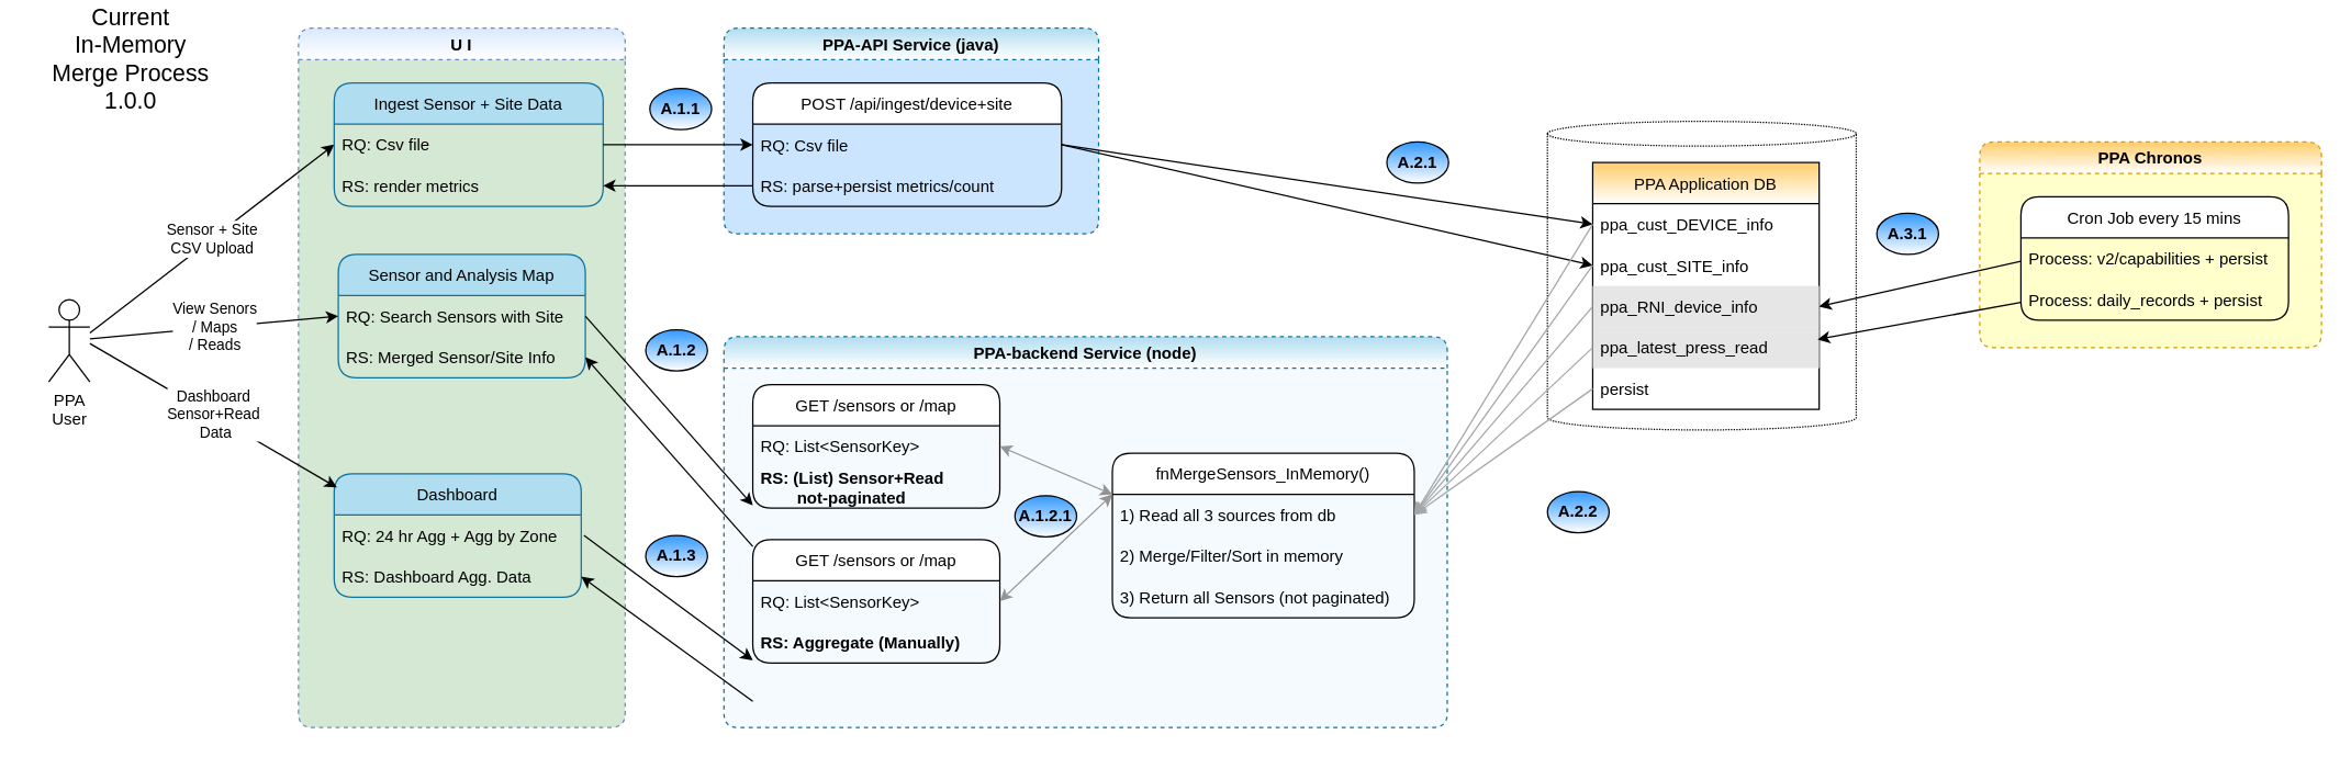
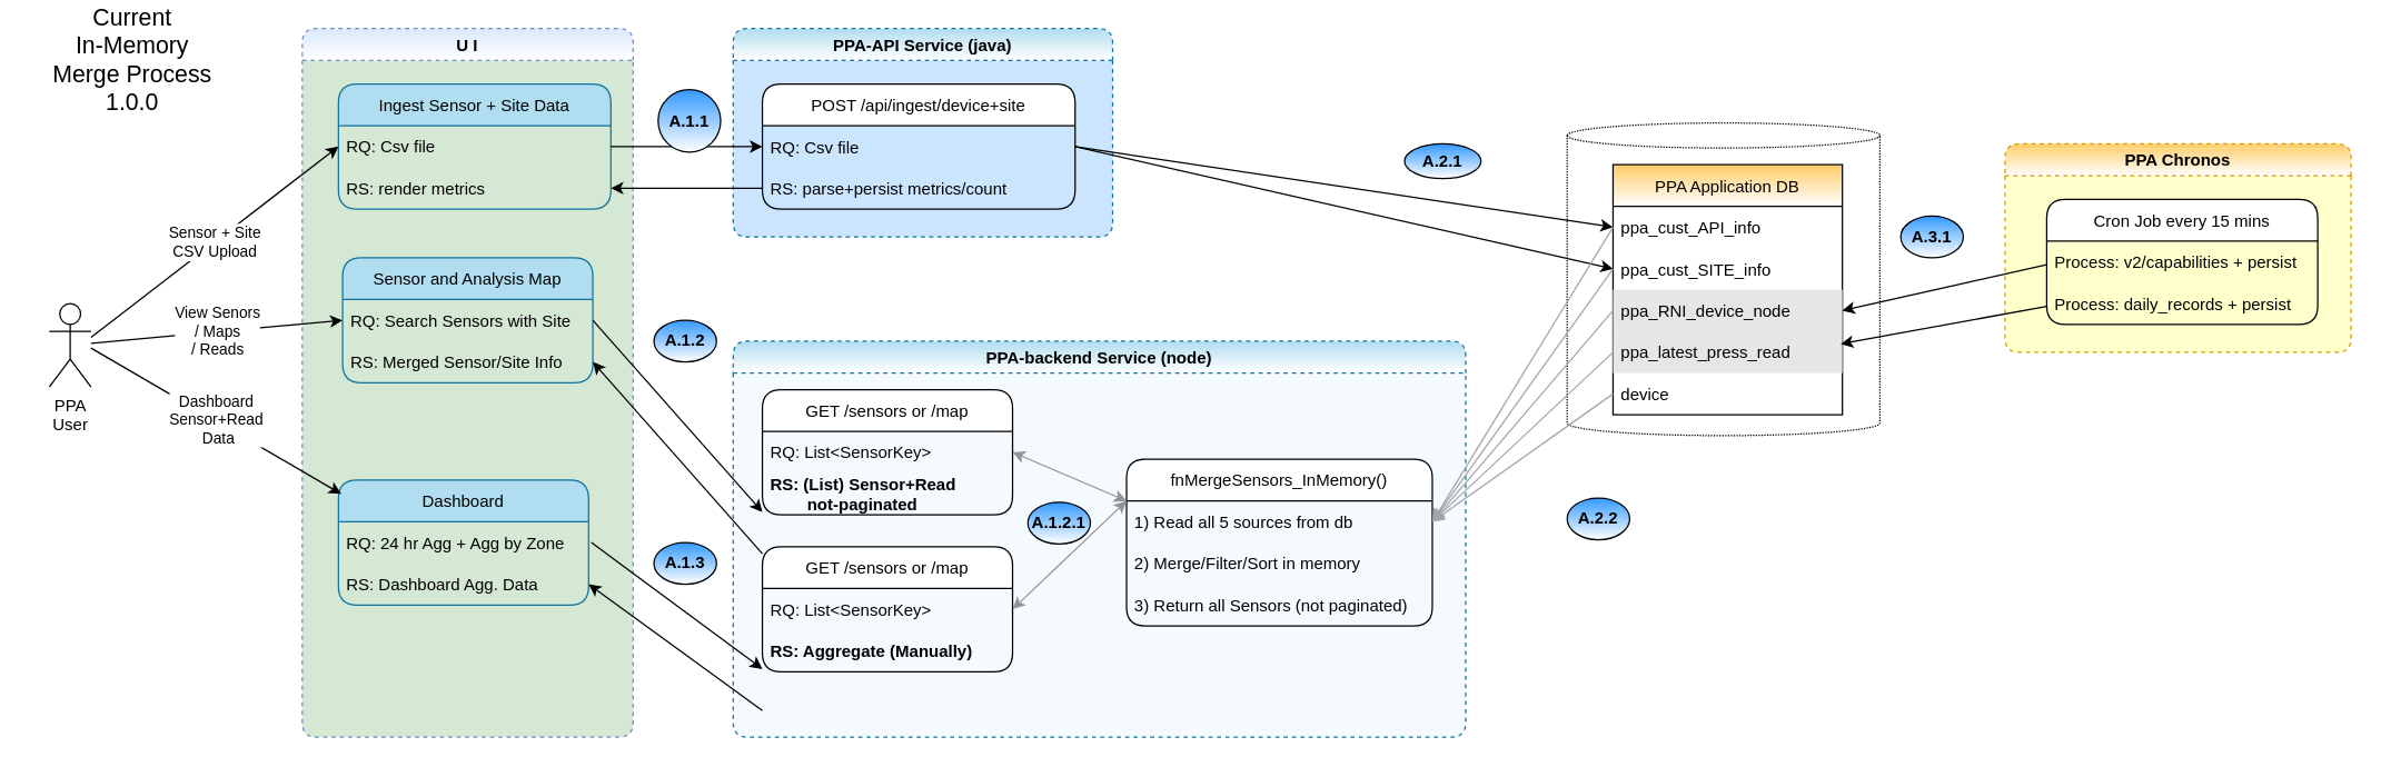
- <mxCell id="37" value="&lt;b&gt;A.1.1&lt;/b&gt;" style="ellipse;whiteSpace=wrap;html=1;gradientColor=#ffffff;fillColor=#3399FF;" parent="1" vertex="1"><mxGeometry x="473" y="64" width="45" height="30" as="geometry" /></mxCell>
+ <mxCell id="37" value="&lt;b&gt;A.1.1&lt;/b&gt;" style="ellipse;whiteSpace=wrap;html=1;gradientColor=#ffffff;fillColor=#3399FF;" parent="1" vertex="1"><mxGeometry x="473" y="64" width="45" height="45" as="geometry" /></mxCell>
- <mxCell id="59" value="&lt;b&gt;A.2.1&lt;br&gt;&lt;/b&gt;" style="ellipse;whiteSpace=wrap;html=1;gradientColor=#ffffff;fillColor=#3399FF;" parent="1" vertex="1"><mxGeometry x="1010" y="103" width="45" height="30" as="geometry" /></mxCell>
+ <mxCell id="59" value="&lt;b&gt;A.2.1&lt;br&gt;&lt;/b&gt;" style="ellipse;whiteSpace=wrap;html=1;gradientColor=#ffffff;fillColor=#3399FF;" parent="1" vertex="1"><mxGeometry x="1010" y="103" width="55" height="25" as="geometry" /></mxCell>
- <mxCell id="46" value="ppa_cust_DEVICE_info" style="text;strokeColor=none;fillColor=none;align=left;verticalAlign=middle;spacingLeft=4;spacingRight=4;overflow=hidden;points=[[0,0.5],[1,0.5]];portConstraint=eastwest;rotatable=0;" parent="45" vertex="1"><mxGeometry y="30" width="165" height="30" as="geometry" /></mxCell>
+ <mxCell id="46" value="ppa_cust_API_info" style="text;strokeColor=none;fillColor=none;align=left;verticalAlign=middle;spacingLeft=4;spacingRight=4;overflow=hidden;points=[[0,0.5],[1,0.5]];portConstraint=eastwest;rotatable=0;" parent="45" vertex="1"><mxGeometry y="30" width="165" height="30" as="geometry" /></mxCell>
- <mxCell id="48" value="ppa_RNI_device_info" style="text;strokeColor=none;fillColor=#E6E6E6;align=left;verticalAlign=middle;spacingLeft=4;spacingRight=4;overflow=hidden;points=[[0,0.5],[1,0.5]];portConstraint=eastwest;rotatable=0;" parent="45" vertex="1"><mxGeometry y="90" width="165" height="30" as="geometry" /></mxCell>
+ <mxCell id="48" value="ppa_RNI_device_node" style="text;strokeColor=none;fillColor=#E6E6E6;align=left;verticalAlign=middle;spacingLeft=4;spacingRight=4;overflow=hidden;points=[[0,0.5],[1,0.5]];portConstraint=eastwest;rotatable=0;" parent="45" vertex="1"><mxGeometry y="90" width="165" height="30" as="geometry" /></mxCell>
- <mxCell id="38" value="&lt;b&gt;A.1.2&lt;/b&gt;" style="ellipse;whiteSpace=wrap;html=1;gradientColor=#ffffff;fillColor=#3399FF;" parent="1" vertex="1"><mxGeometry x="470" y="240" width="45" height="30" as="geometry" /></mxCell>
+ <mxCell id="38" value="&lt;b&gt;A.1.2&lt;/b&gt;" style="ellipse;whiteSpace=wrap;html=1;gradientColor=#ffffff;fillColor=#3399FF;" parent="1" vertex="1"><mxGeometry x="470" y="230" width="45" height="30" as="geometry" /></mxCell>
- <mxCell id="50" value="persist" style="text;strokeColor=none;fillColor=none;align=left;verticalAlign=middle;spacingLeft=4;spacingRight=4;overflow=hidden;points=[[0,0.5],[1,0.5]];portConstraint=eastwest;rotatable=0;" parent="45" vertex="1"><mxGeometry y="150" width="165" height="30" as="geometry" /></mxCell>
+ <mxCell id="50" value="device" style="text;strokeColor=none;fillColor=none;align=left;verticalAlign=middle;spacingLeft=4;spacingRight=4;overflow=hidden;points=[[0,0.5],[1,0.5]];portConstraint=eastwest;rotatable=0;" parent="45" vertex="1"><mxGeometry y="150" width="165" height="30" as="geometry" /></mxCell>
- <mxCell id="8" value="1) Read all 3 sources from db" style="text;strokeColor=none;fillColor=none;align=left;verticalAlign=middle;spacingLeft=4;spacingRight=4;overflow=hidden;points=[[0,0.5],[1,0.5]];portConstraint=eastwest;rotatable=0;rounded=1;" parent="7" vertex="1"><mxGeometry y="30" width="220" height="30" as="geometry" /></mxCell>
+ <mxCell id="8" value="1) Read all 5 sources from db" style="text;strokeColor=none;fillColor=none;align=left;verticalAlign=middle;spacingLeft=4;spacingRight=4;overflow=hidden;points=[[0,0.5],[1,0.5]];portConstraint=eastwest;rotatable=0;rounded=1;" parent="7" vertex="1"><mxGeometry y="30" width="220" height="30" as="geometry" /></mxCell>
